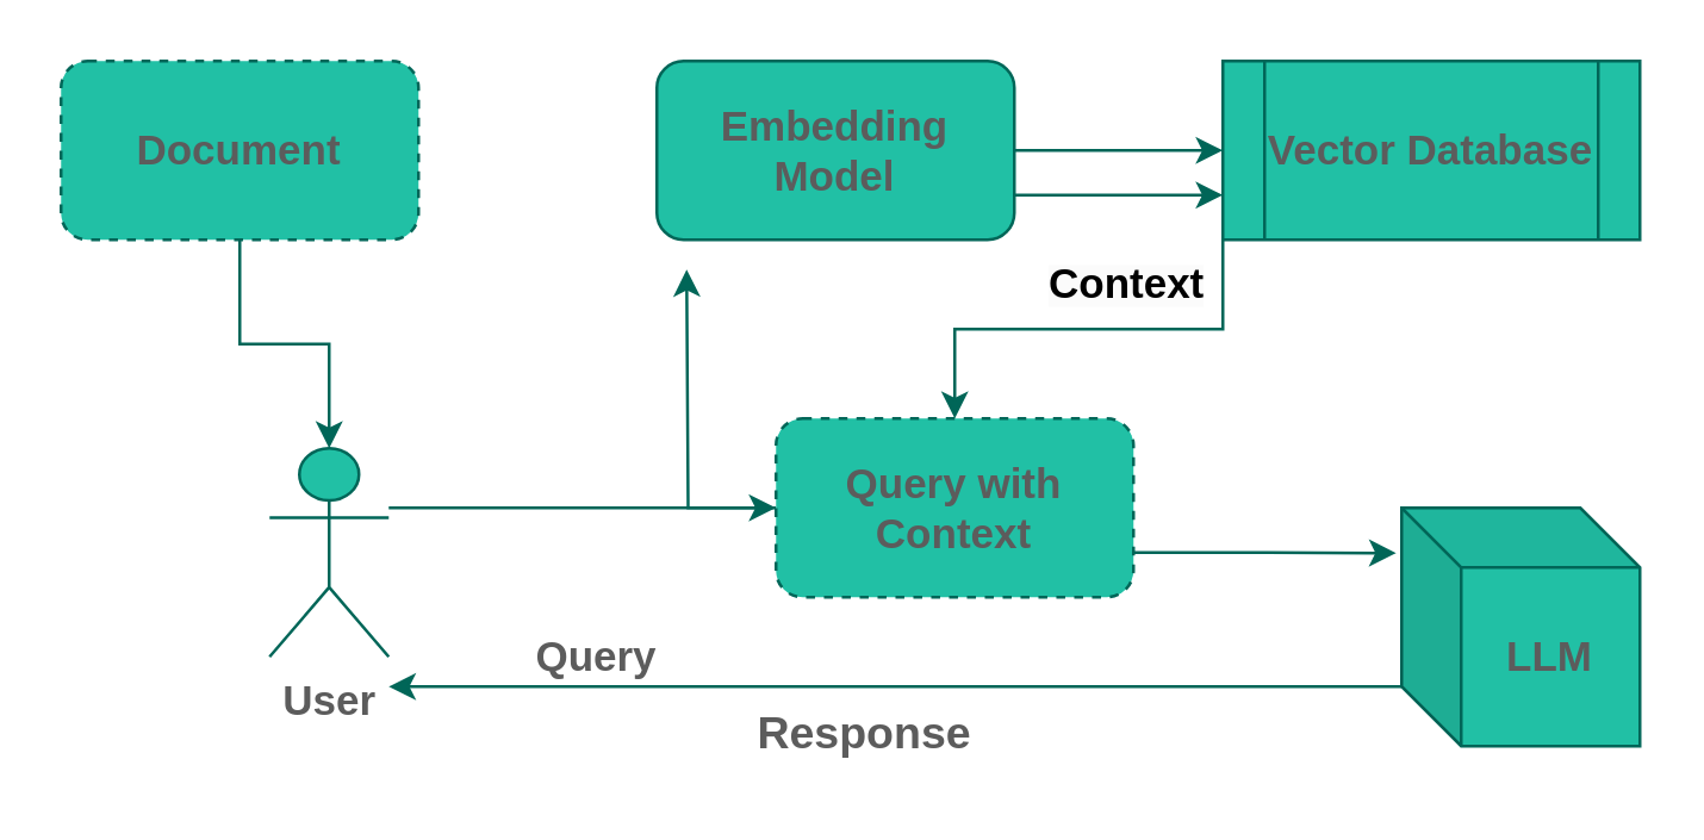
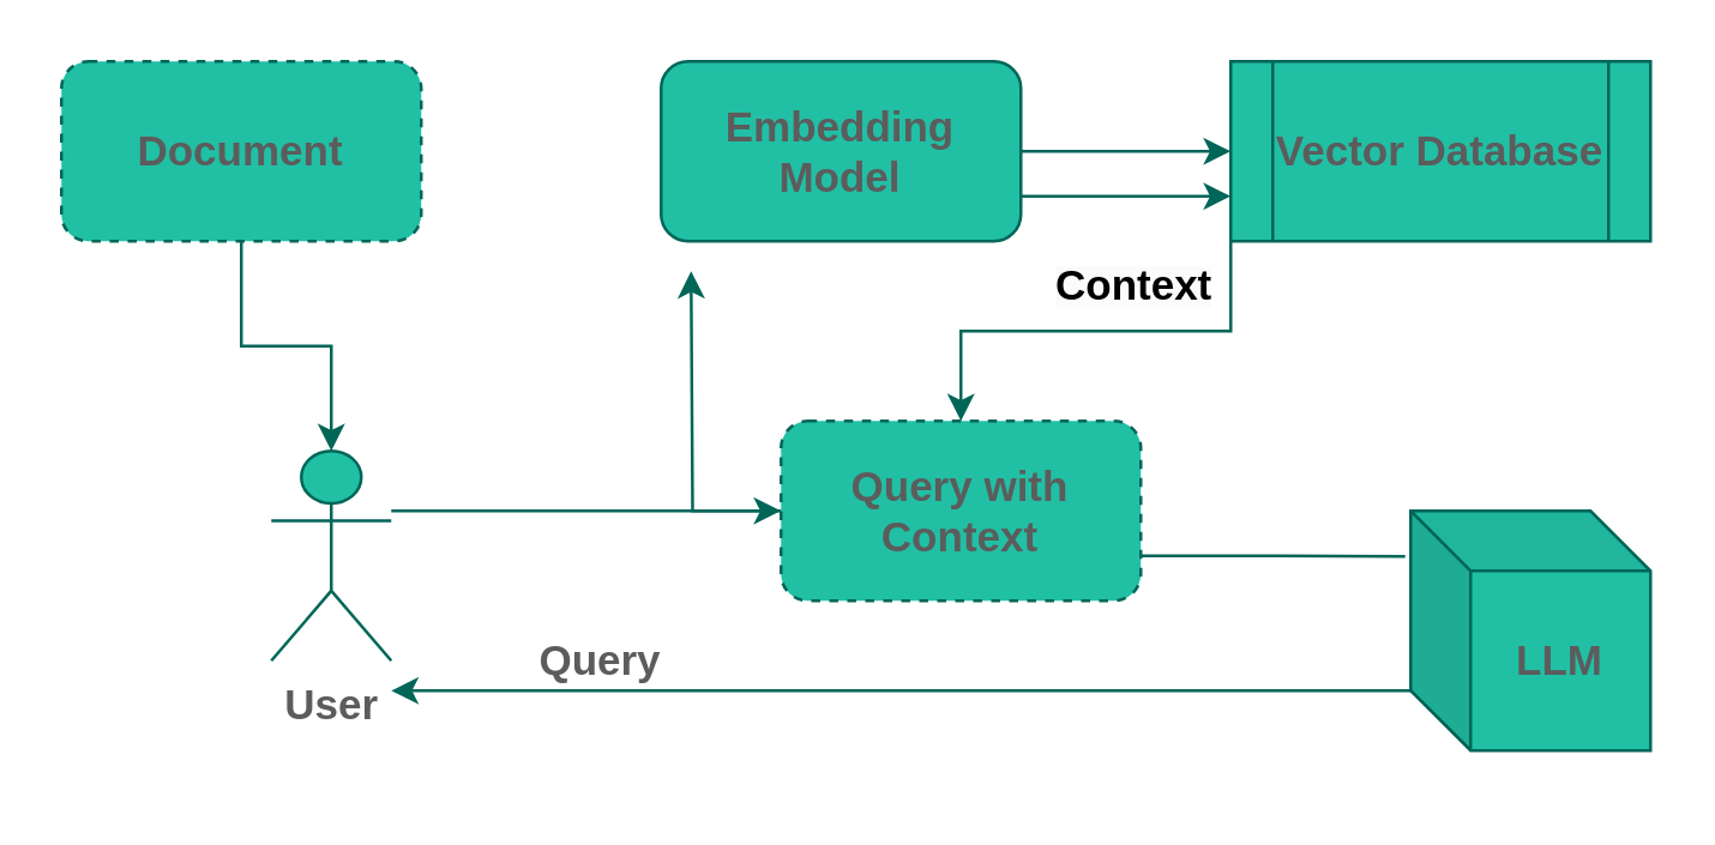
- <mxCell id="17" style="edgeStyle=orthogonalEdgeStyle;rounded=0;orthogonalLoop=1;jettySize=auto;html=1;exitX=1;exitY=0.75;exitDx=0;exitDy=0;entryX=-0.023;entryY=0.19;entryDx=0;entryDy=0;entryPerimeter=0;labelBackgroundColor=none;strokeColor=#006658;fontColor=default;" parent="1" source="12" target="16" edge="1"><mxGeometry relative="1" as="geometry" /></mxCell>
+ <mxCell id="17" style="edgeStyle=orthogonalEdgeStyle;rounded=0;orthogonalLoop=1;jettySize=auto;html=1;exitX=1;exitY=0.75;exitDx=0;exitDy=0;entryX=-0.023;entryY=0.19;entryDx=0;entryDy=0;entryPerimeter=0;labelBackgroundColor=none;strokeColor=#006658;fontColor=default;endArrow=none;" parent="1" source="12" target="16" edge="1"><mxGeometry relative="1" as="geometry" /></mxCell>
- <mxCell id="18" value="&lt;b&gt;&lt;font style=&quot;font-size: 15px;&quot;&gt;Response&lt;/font&gt;&lt;/b&gt;" style="text;html=1;align=center;verticalAlign=middle;whiteSpace=wrap;rounded=0;labelBackgroundColor=none;fontColor=#5C5C5C;" parent="1" vertex="1"><mxGeometry x="260" y="230" width="60" height="30" as="geometry" /></mxCell>
